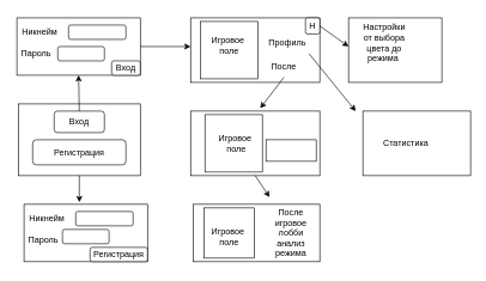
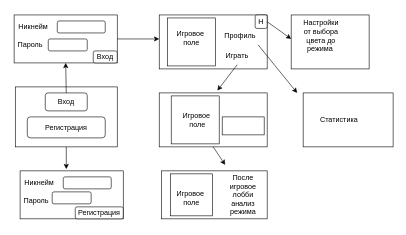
- <mxCell id="46" value="После" style="text;html=1;strokeColor=none;fillColor=none;align=center;verticalAlign=middle;whiteSpace=wrap;rounded=0;" vertex="1" parent="1"><mxGeometry x="365" y="77" width="60" height="30" as="geometry" /></mxCell>
+ <mxCell id="46" value="Играть" style="text;html=1;strokeColor=none;fillColor=none;align=center;verticalAlign=middle;whiteSpace=wrap;rounded=0;" vertex="1" parent="1"><mxGeometry x="365" y="77" width="60" height="30" as="geometry" /></mxCell>
